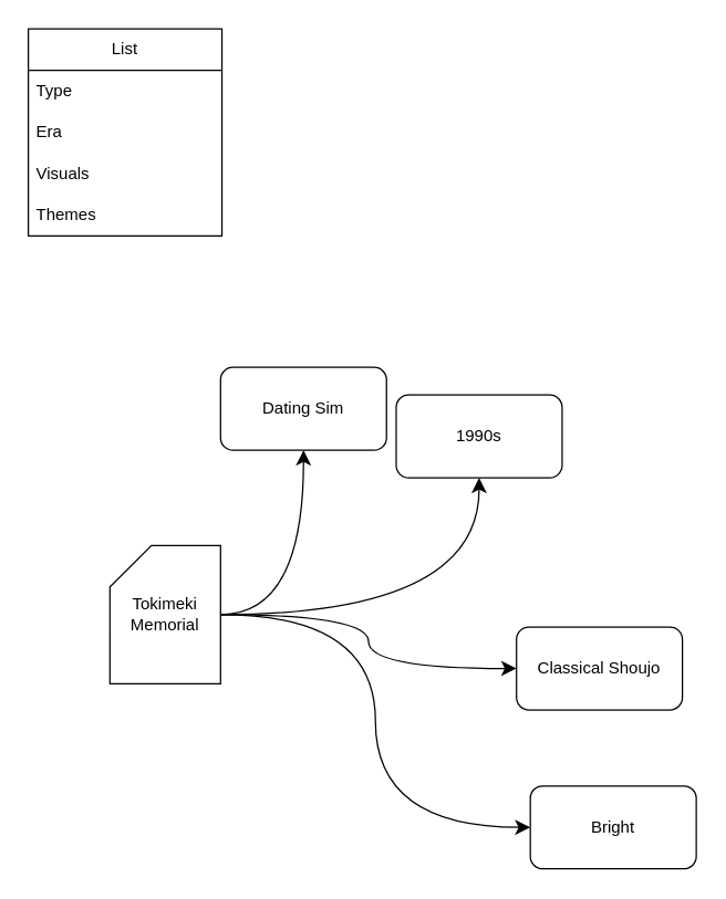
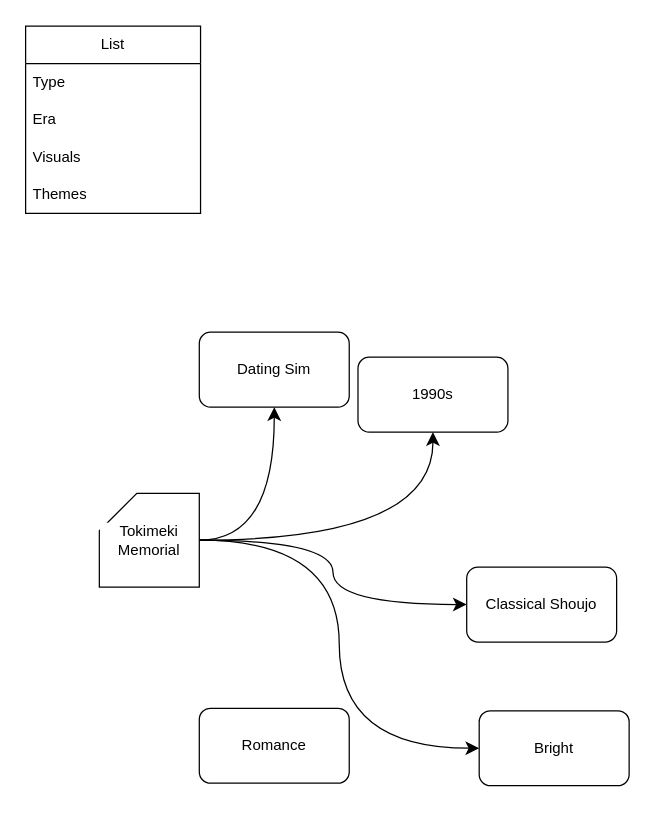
- <mxCell id="10" value="Tokimeki Memorial" style="shape=card;whiteSpace=wrap;html=1;fontFamily=Helvetica;fontSize=12;fontColor=default;labelBackgroundColor=default;" vertex="1" parent="1"><mxGeometry x="79" y="394" width="80" height="100" as="geometry" /></mxCell>
+ <mxCell id="10" value="Tokimeki Memorial" style="shape=card;whiteSpace=wrap;html=1;fontFamily=Helvetica;fontSize=12;fontColor=default;labelBackgroundColor=default;" vertex="1" parent="1"><mxGeometry x="79" y="394" width="80" height="75" as="geometry" /></mxCell>
+ <mxCell id="4" value="Romance" style="rounded=1;whiteSpace=wrap;html=1;" vertex="1" parent="1"><mxGeometry x="159" y="566" width="120" height="60" as="geometry" /></mxCell>
